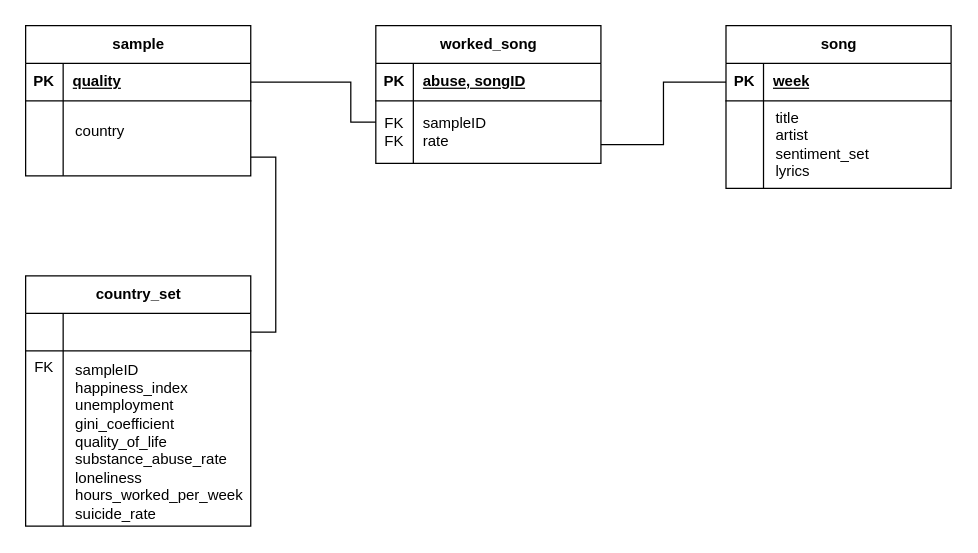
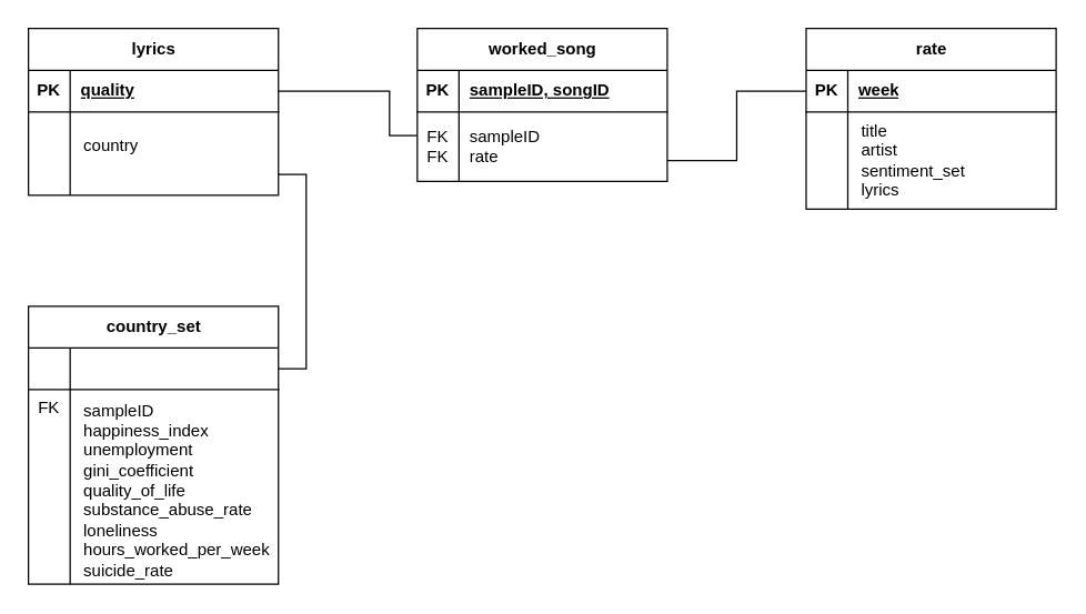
- <mxCell id="16" value="sample" style="shape=table;startSize=30;container=1;collapsible=1;childLayout=tableLayout;fixedRows=1;rowLines=0;fontStyle=1;align=center;resizeLast=1;html=1;" parent="1" vertex="1"><mxGeometry x="20" y="20" width="180" height="120" as="geometry" /></mxCell>
+ <mxCell id="16" value="lyrics" style="shape=table;startSize=30;container=1;collapsible=1;childLayout=tableLayout;fixedRows=1;rowLines=0;fontStyle=1;align=center;resizeLast=1;html=1;" parent="1" vertex="1"><mxGeometry x="20" y="20" width="180" height="120" as="geometry" /></mxCell>
- <mxCell id="2" value="song" style="shape=table;startSize=30;container=1;collapsible=1;childLayout=tableLayout;fixedRows=1;rowLines=0;fontStyle=1;align=center;resizeLast=1;html=1;" parent="1" vertex="1"><mxGeometry x="580" y="20" width="180" height="130" as="geometry" /></mxCell>
+ <mxCell id="2" value="rate" style="shape=table;startSize=30;container=1;collapsible=1;childLayout=tableLayout;fixedRows=1;rowLines=0;fontStyle=1;align=center;resizeLast=1;html=1;" parent="1" vertex="1"><mxGeometry x="580" y="20" width="180" height="130" as="geometry" /></mxCell>
- <mxCell id="28" value="abuse, songID" style="shape=partialRectangle;connectable=0;fillColor=none;top=0;left=0;bottom=0;right=0;align=left;spacingLeft=6;fontStyle=5;overflow=hidden;whiteSpace=wrap;html=1;" parent="26" vertex="1"><mxGeometry x="30" width="150" height="30" as="geometry"><mxRectangle width="150" height="30" as="alternateBounds" /></mxGeometry></mxCell>
+ <mxCell id="28" value="sampleID, songID" style="shape=partialRectangle;connectable=0;fillColor=none;top=0;left=0;bottom=0;right=0;align=left;spacingLeft=6;fontStyle=5;overflow=hidden;whiteSpace=wrap;html=1;" parent="26" vertex="1"><mxGeometry x="30" width="150" height="30" as="geometry"><mxRectangle width="150" height="30" as="alternateBounds" /></mxGeometry></mxCell>
